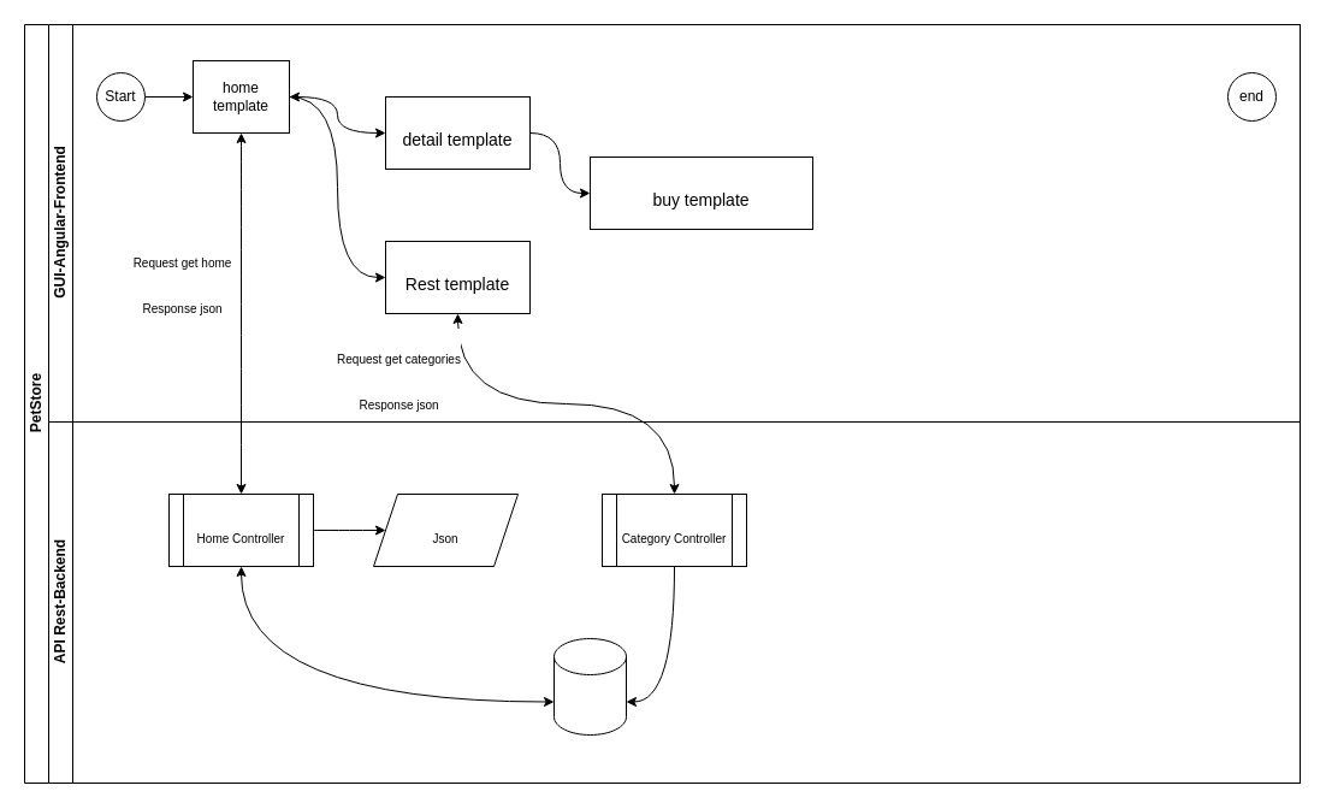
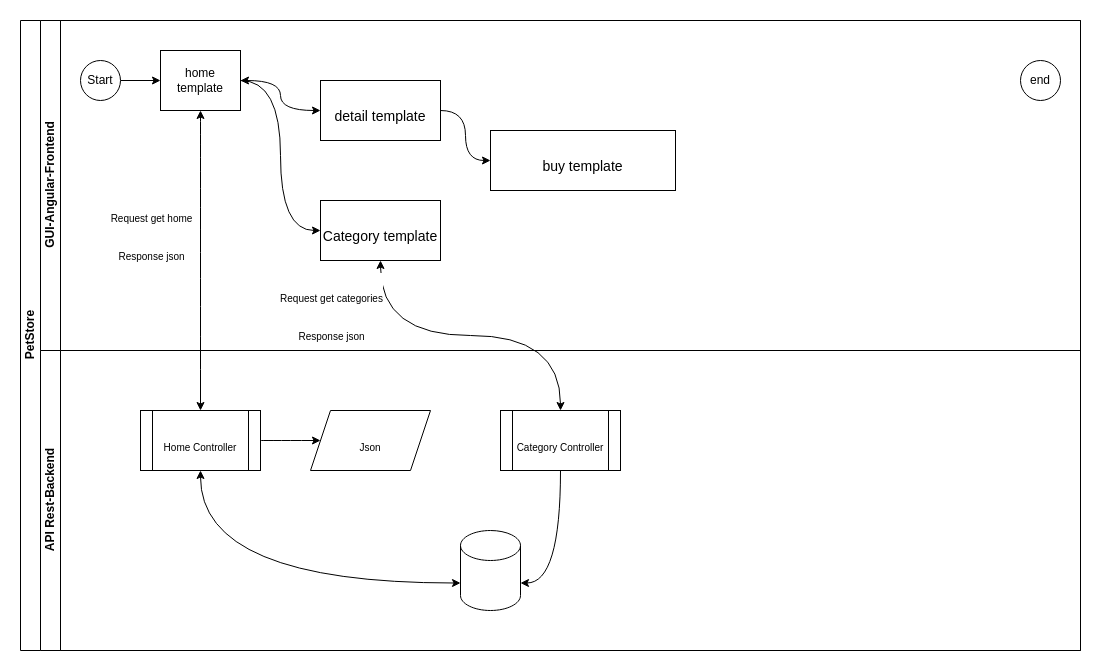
- <mxCell id="13" value="&lt;font style=&quot;line-height: 80% ; font-size: 14px&quot;&gt;Rest template&lt;/font&gt;" style="rounded=0;whiteSpace=wrap;html=1;fontSize=31;" vertex="1" parent="3"><mxGeometry x="280" y="180" width="120" height="60" as="geometry" /></mxCell>
+ <mxCell id="13" value="&lt;font style=&quot;line-height: 80% ; font-size: 14px&quot;&gt;Category template&lt;/font&gt;" style="rounded=0;whiteSpace=wrap;html=1;fontSize=31;" vertex="1" parent="3"><mxGeometry x="280" y="180" width="120" height="60" as="geometry" /></mxCell>
